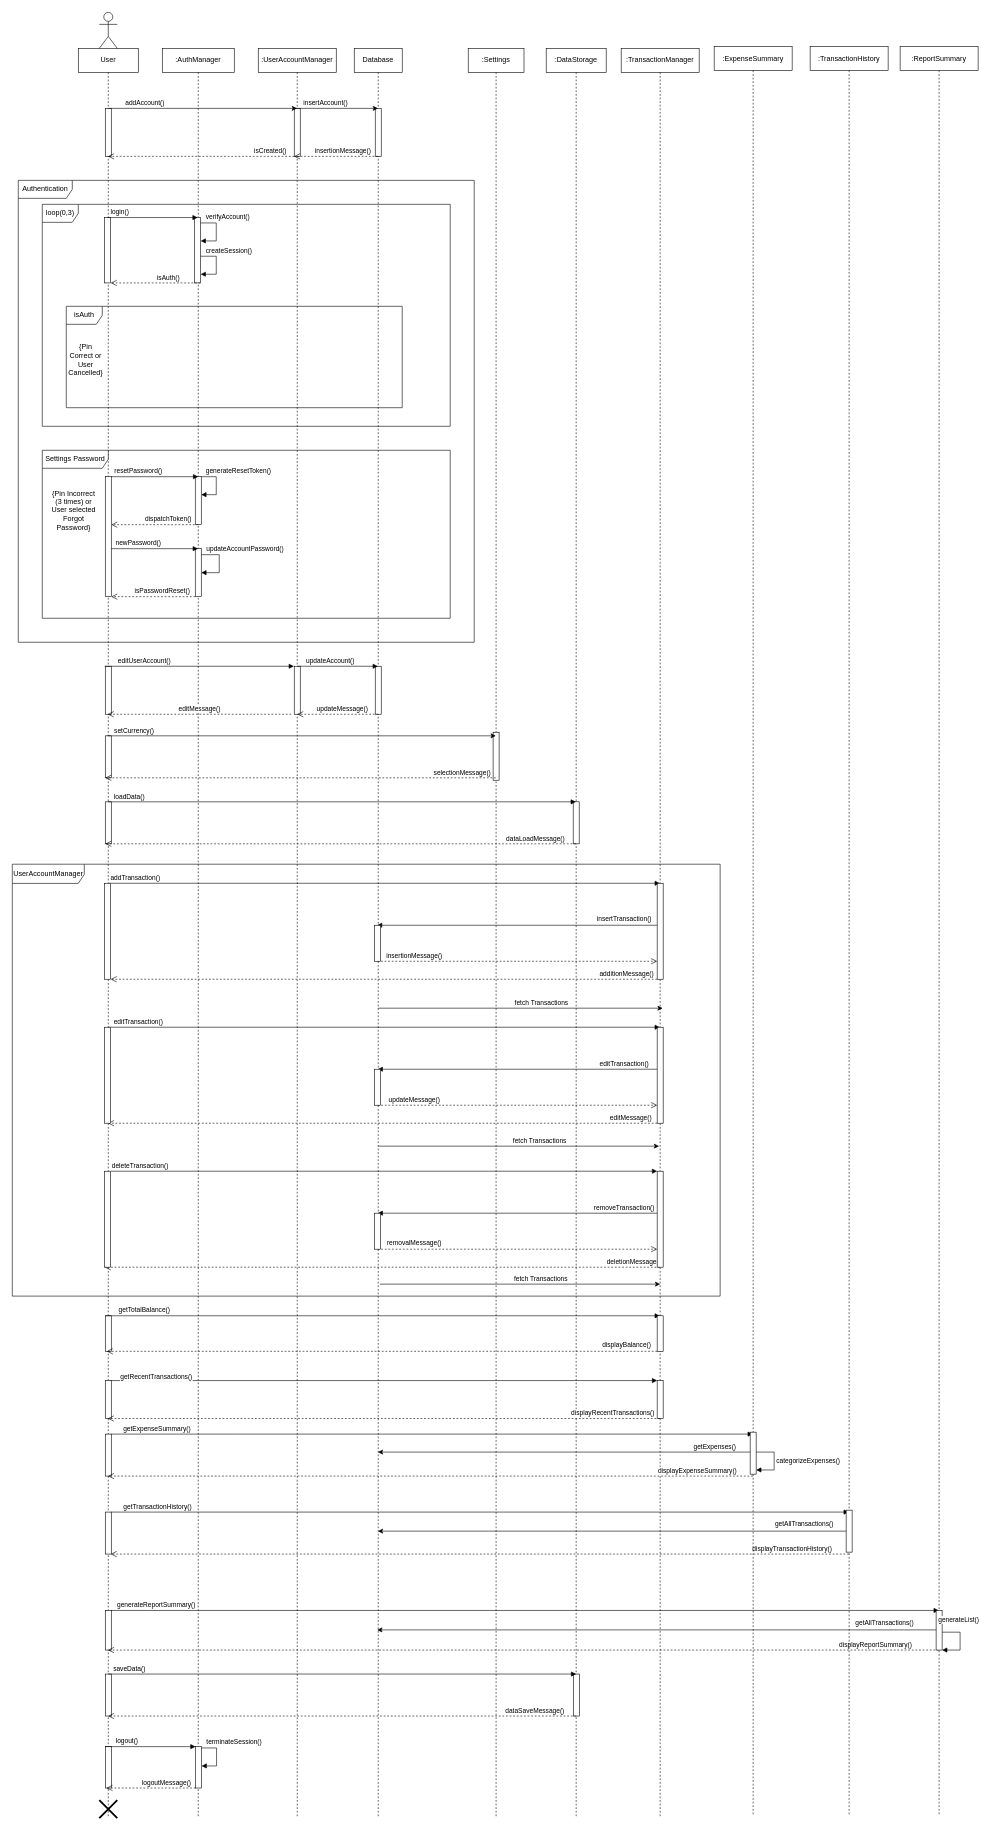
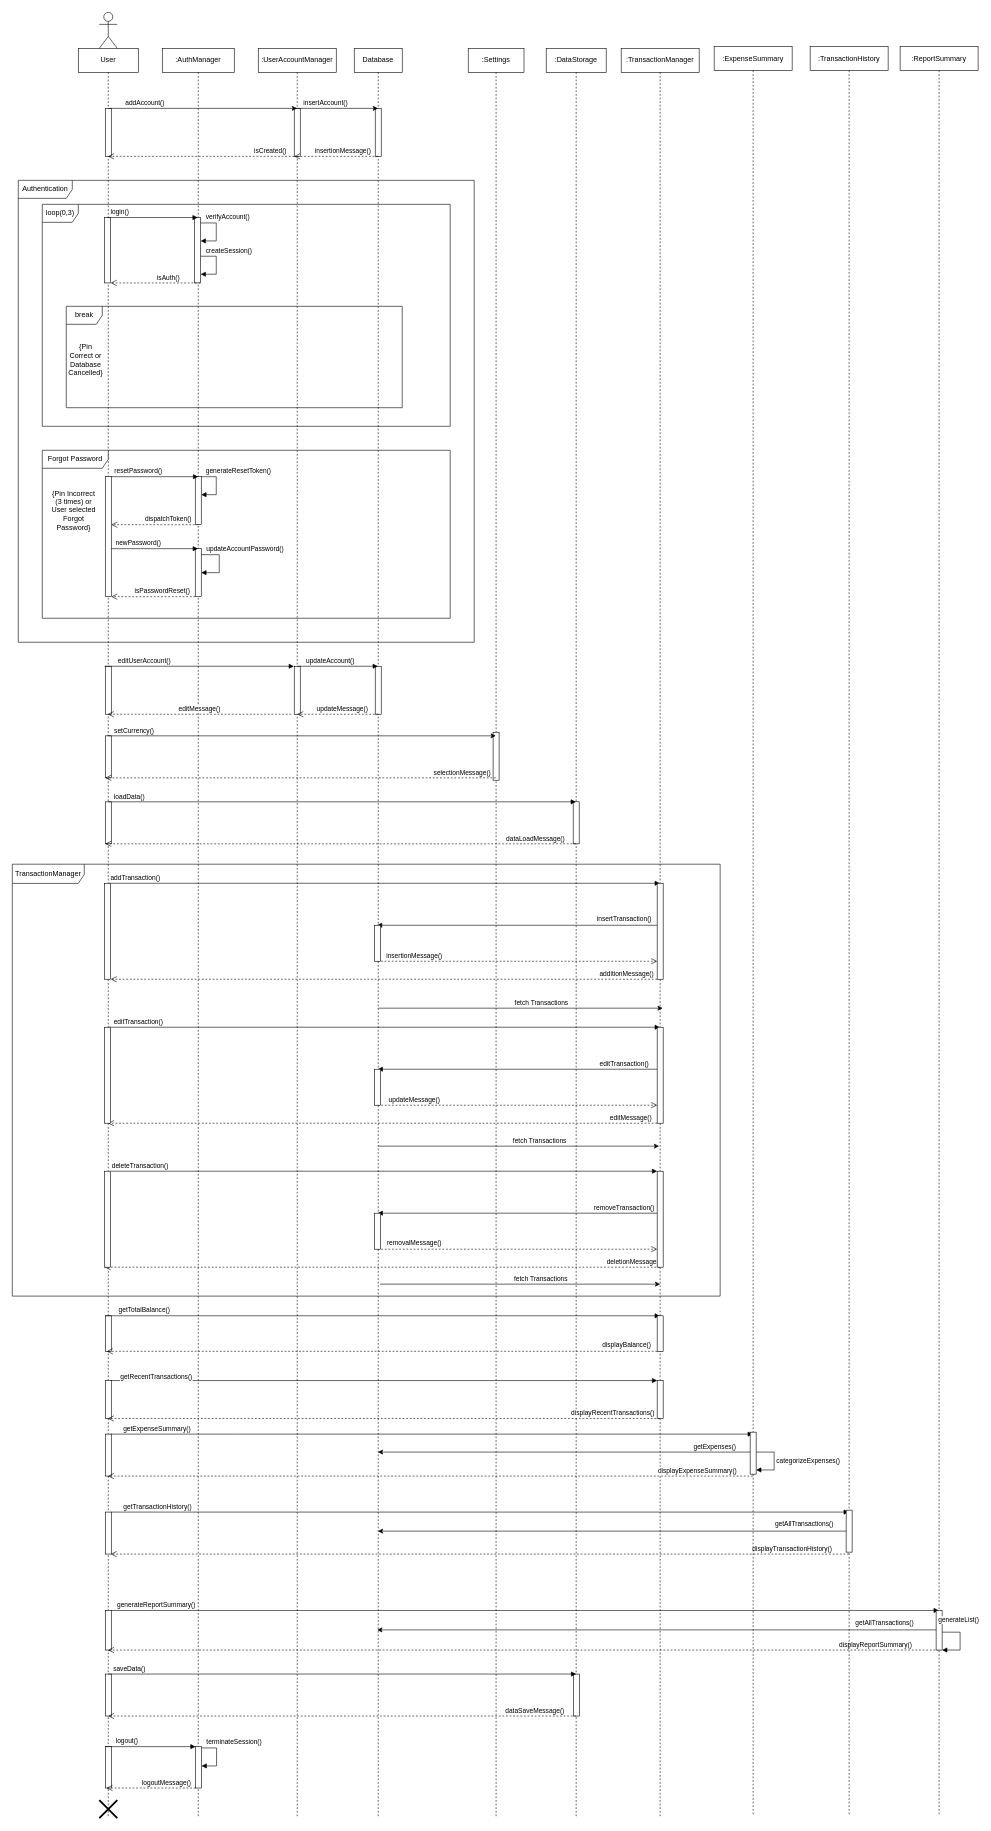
- <mxCell id="35" value="isAuth" style="shape=umlFrame;whiteSpace=wrap;html=1;pointerEvents=0;" parent="1" vertex="1"><mxGeometry x="110" y="510" width="560" height="169" as="geometry" /></mxCell>
+ <mxCell id="35" value="break" style="shape=umlFrame;whiteSpace=wrap;html=1;pointerEvents=0;" parent="1" vertex="1"><mxGeometry x="110" y="510" width="560" height="169" as="geometry" /></mxCell>
- <mxCell id="36" value="{Pin Correct or User Cancelled}" style="text;html=1;align=center;verticalAlign=middle;whiteSpace=wrap;rounded=0;" parent="1" vertex="1"><mxGeometry x="110" y="549" width="65" height="100" as="geometry" /></mxCell>
+ <mxCell id="36" value="{Pin Correct or Database Cancelled}" style="text;html=1;align=center;verticalAlign=middle;whiteSpace=wrap;rounded=0;" parent="1" vertex="1"><mxGeometry x="110" y="549" width="65" height="100" as="geometry" /></mxCell>
- <mxCell id="37" value="Settings Password" style="shape=umlFrame;whiteSpace=wrap;html=1;pointerEvents=0;width=110;height=30;" parent="1" vertex="1"><mxGeometry x="70" y="750" width="680" height="280" as="geometry" /></mxCell>
+ <mxCell id="37" value="Forgot Password" style="shape=umlFrame;whiteSpace=wrap;html=1;pointerEvents=0;width=110;height=30;" parent="1" vertex="1"><mxGeometry x="70" y="750" width="680" height="280" as="geometry" /></mxCell>
- <mxCell id="55" value="UserAccountManager" style="shape=umlFrame;whiteSpace=wrap;html=1;pointerEvents=0;width=120;height=32;" parent="1" vertex="1"><mxGeometry x="20" y="1440" width="1180" height="720" as="geometry" /></mxCell>
+ <mxCell id="55" value="TransactionManager" style="shape=umlFrame;whiteSpace=wrap;html=1;pointerEvents=0;width=120;height=32;" parent="1" vertex="1"><mxGeometry x="20" y="1440" width="1180" height="720" as="geometry" /></mxCell>
